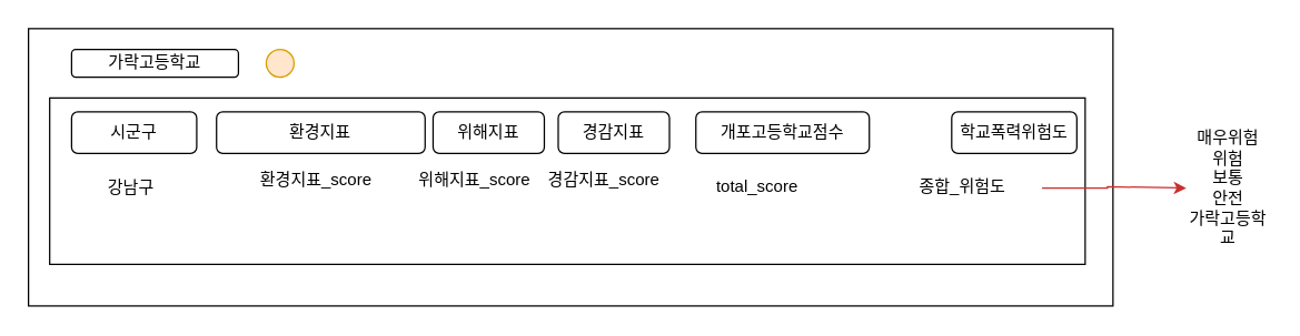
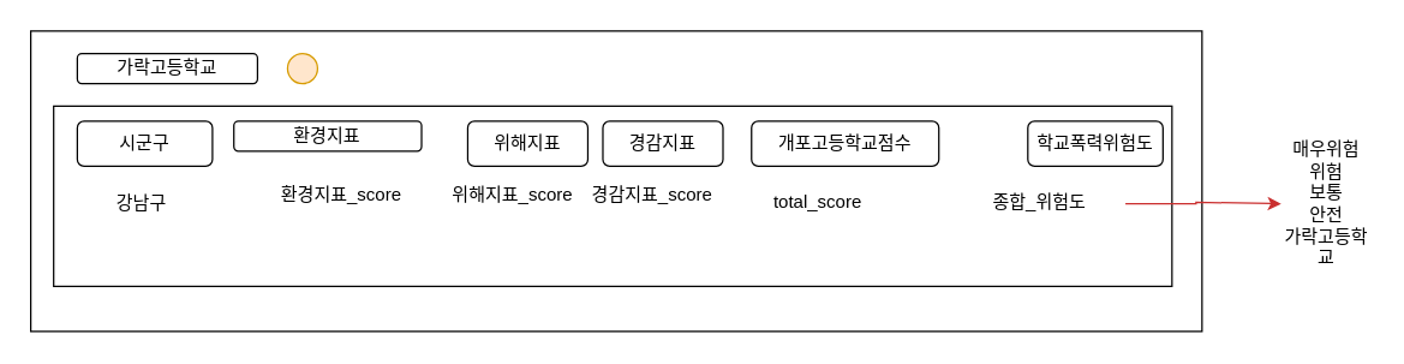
- <mxCell id="5" value="환경지표" style="rounded=1;whiteSpace=wrap;html=1;fillColor=#FFFFFF;" parent="1" vertex="1"><mxGeometry x="155.25" y="80" width="150" height="30" as="geometry" /></mxCell>
+ <mxCell id="5" value="환경지표" style="rounded=1;whiteSpace=wrap;html=1;fillColor=#FFFFFF;" parent="1" vertex="1"><mxGeometry x="155.25" y="80" width="125" height="20" as="geometry" /></mxCell>
